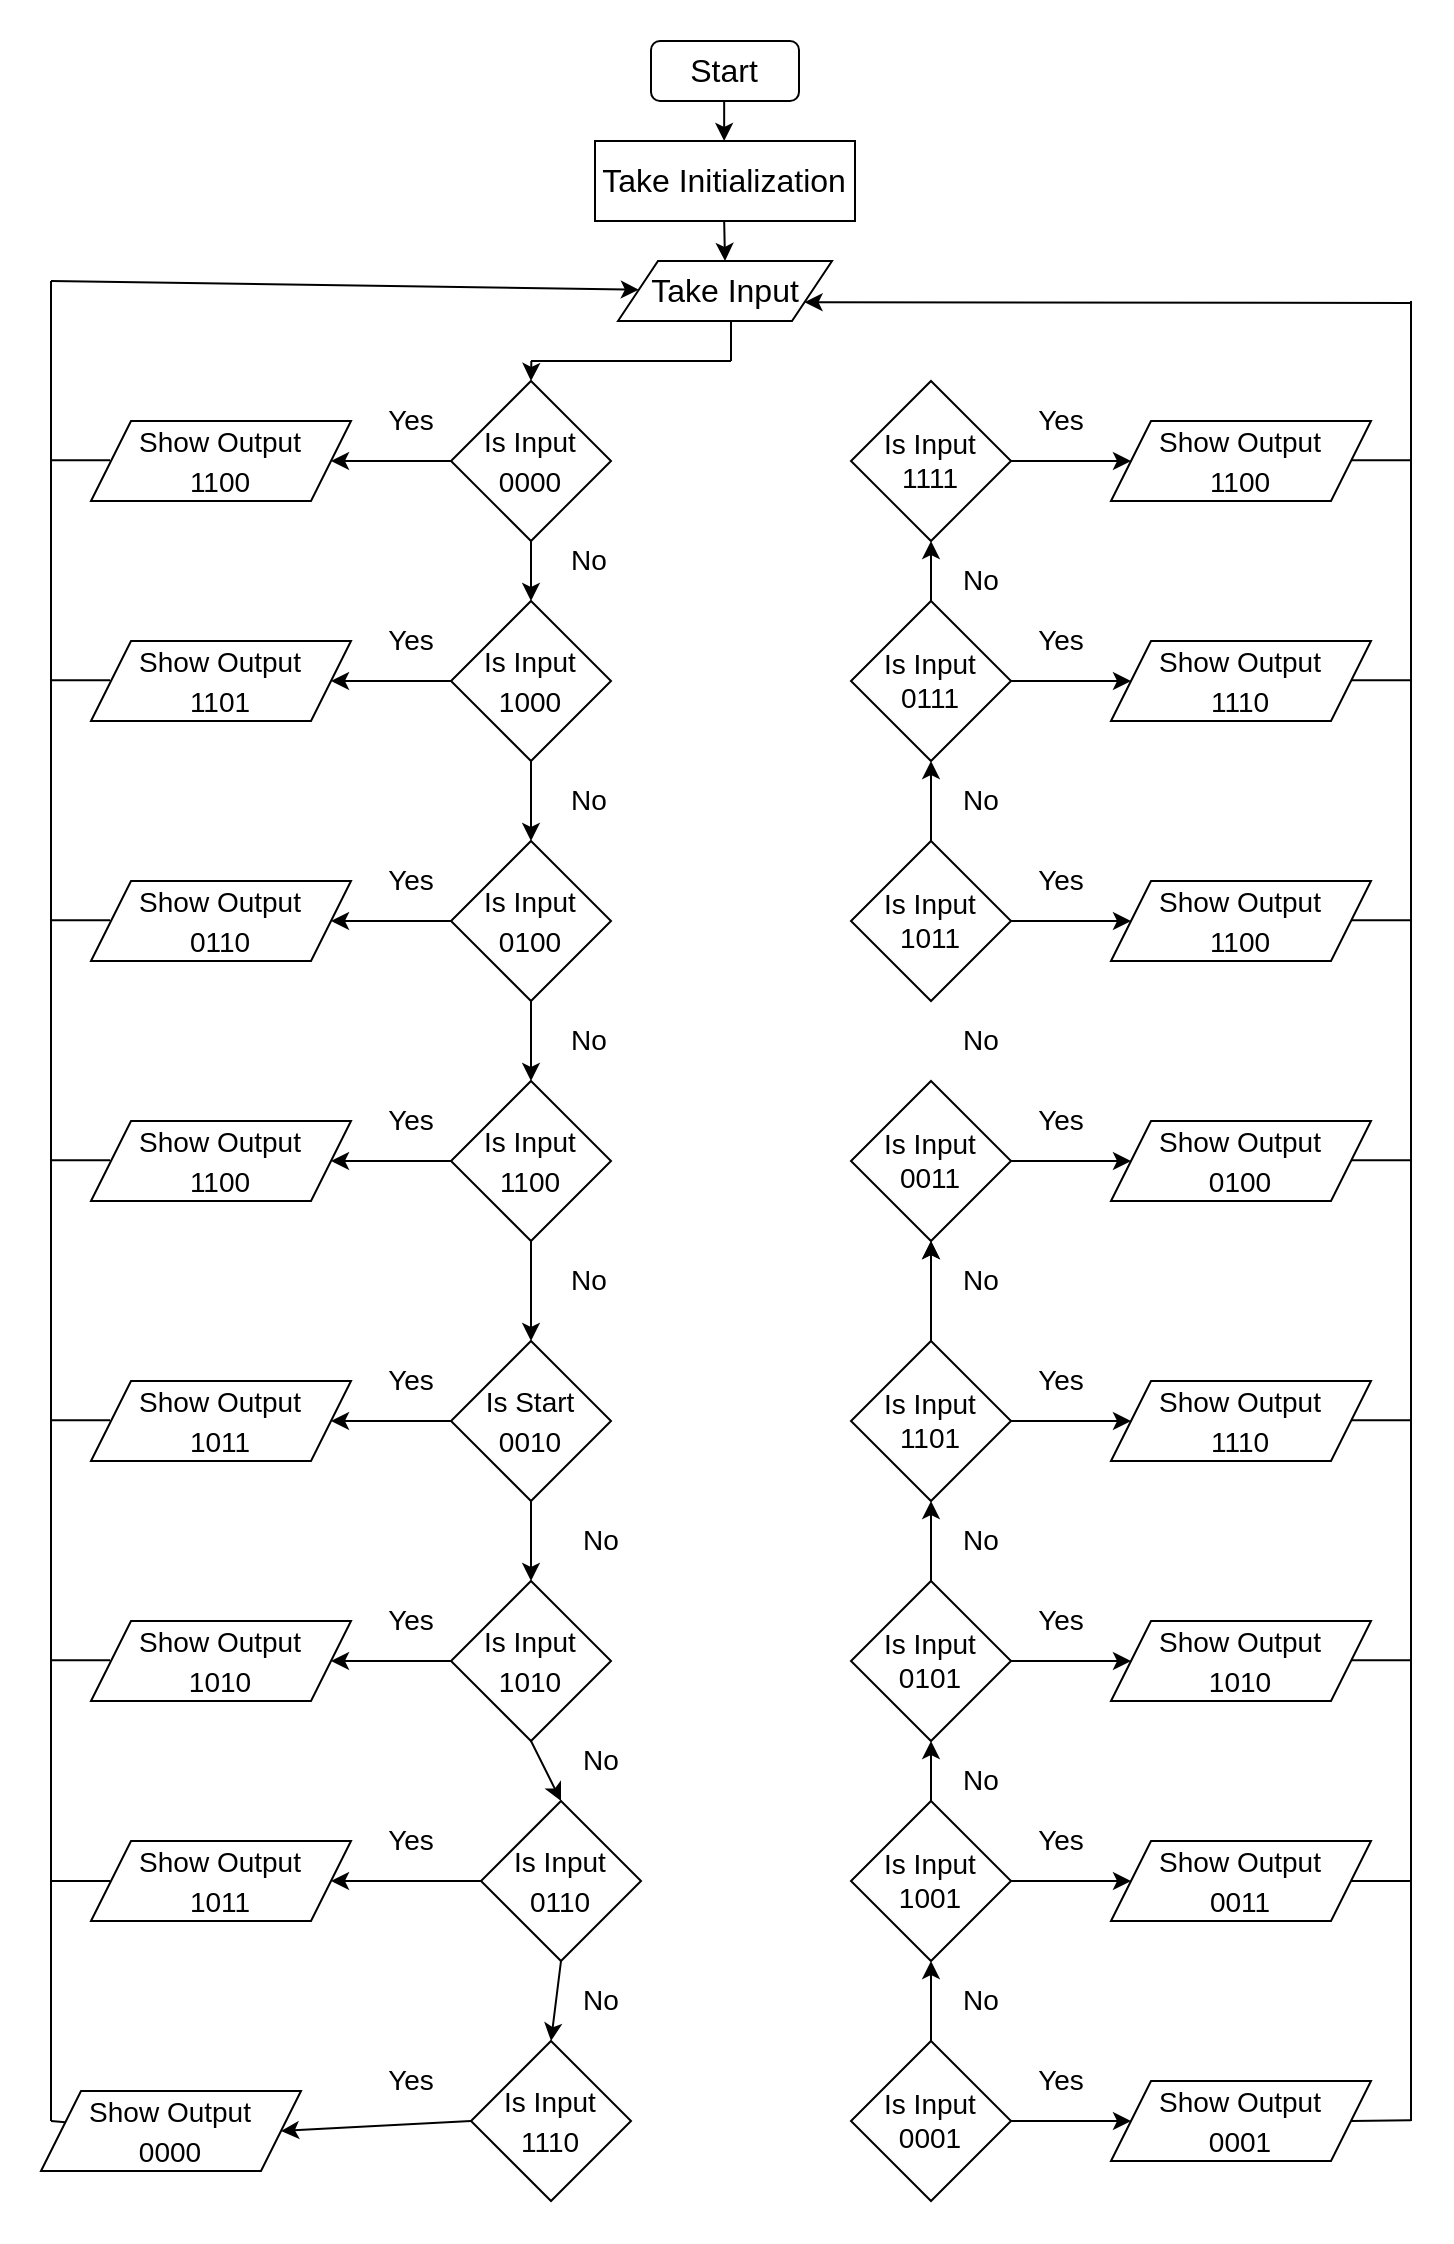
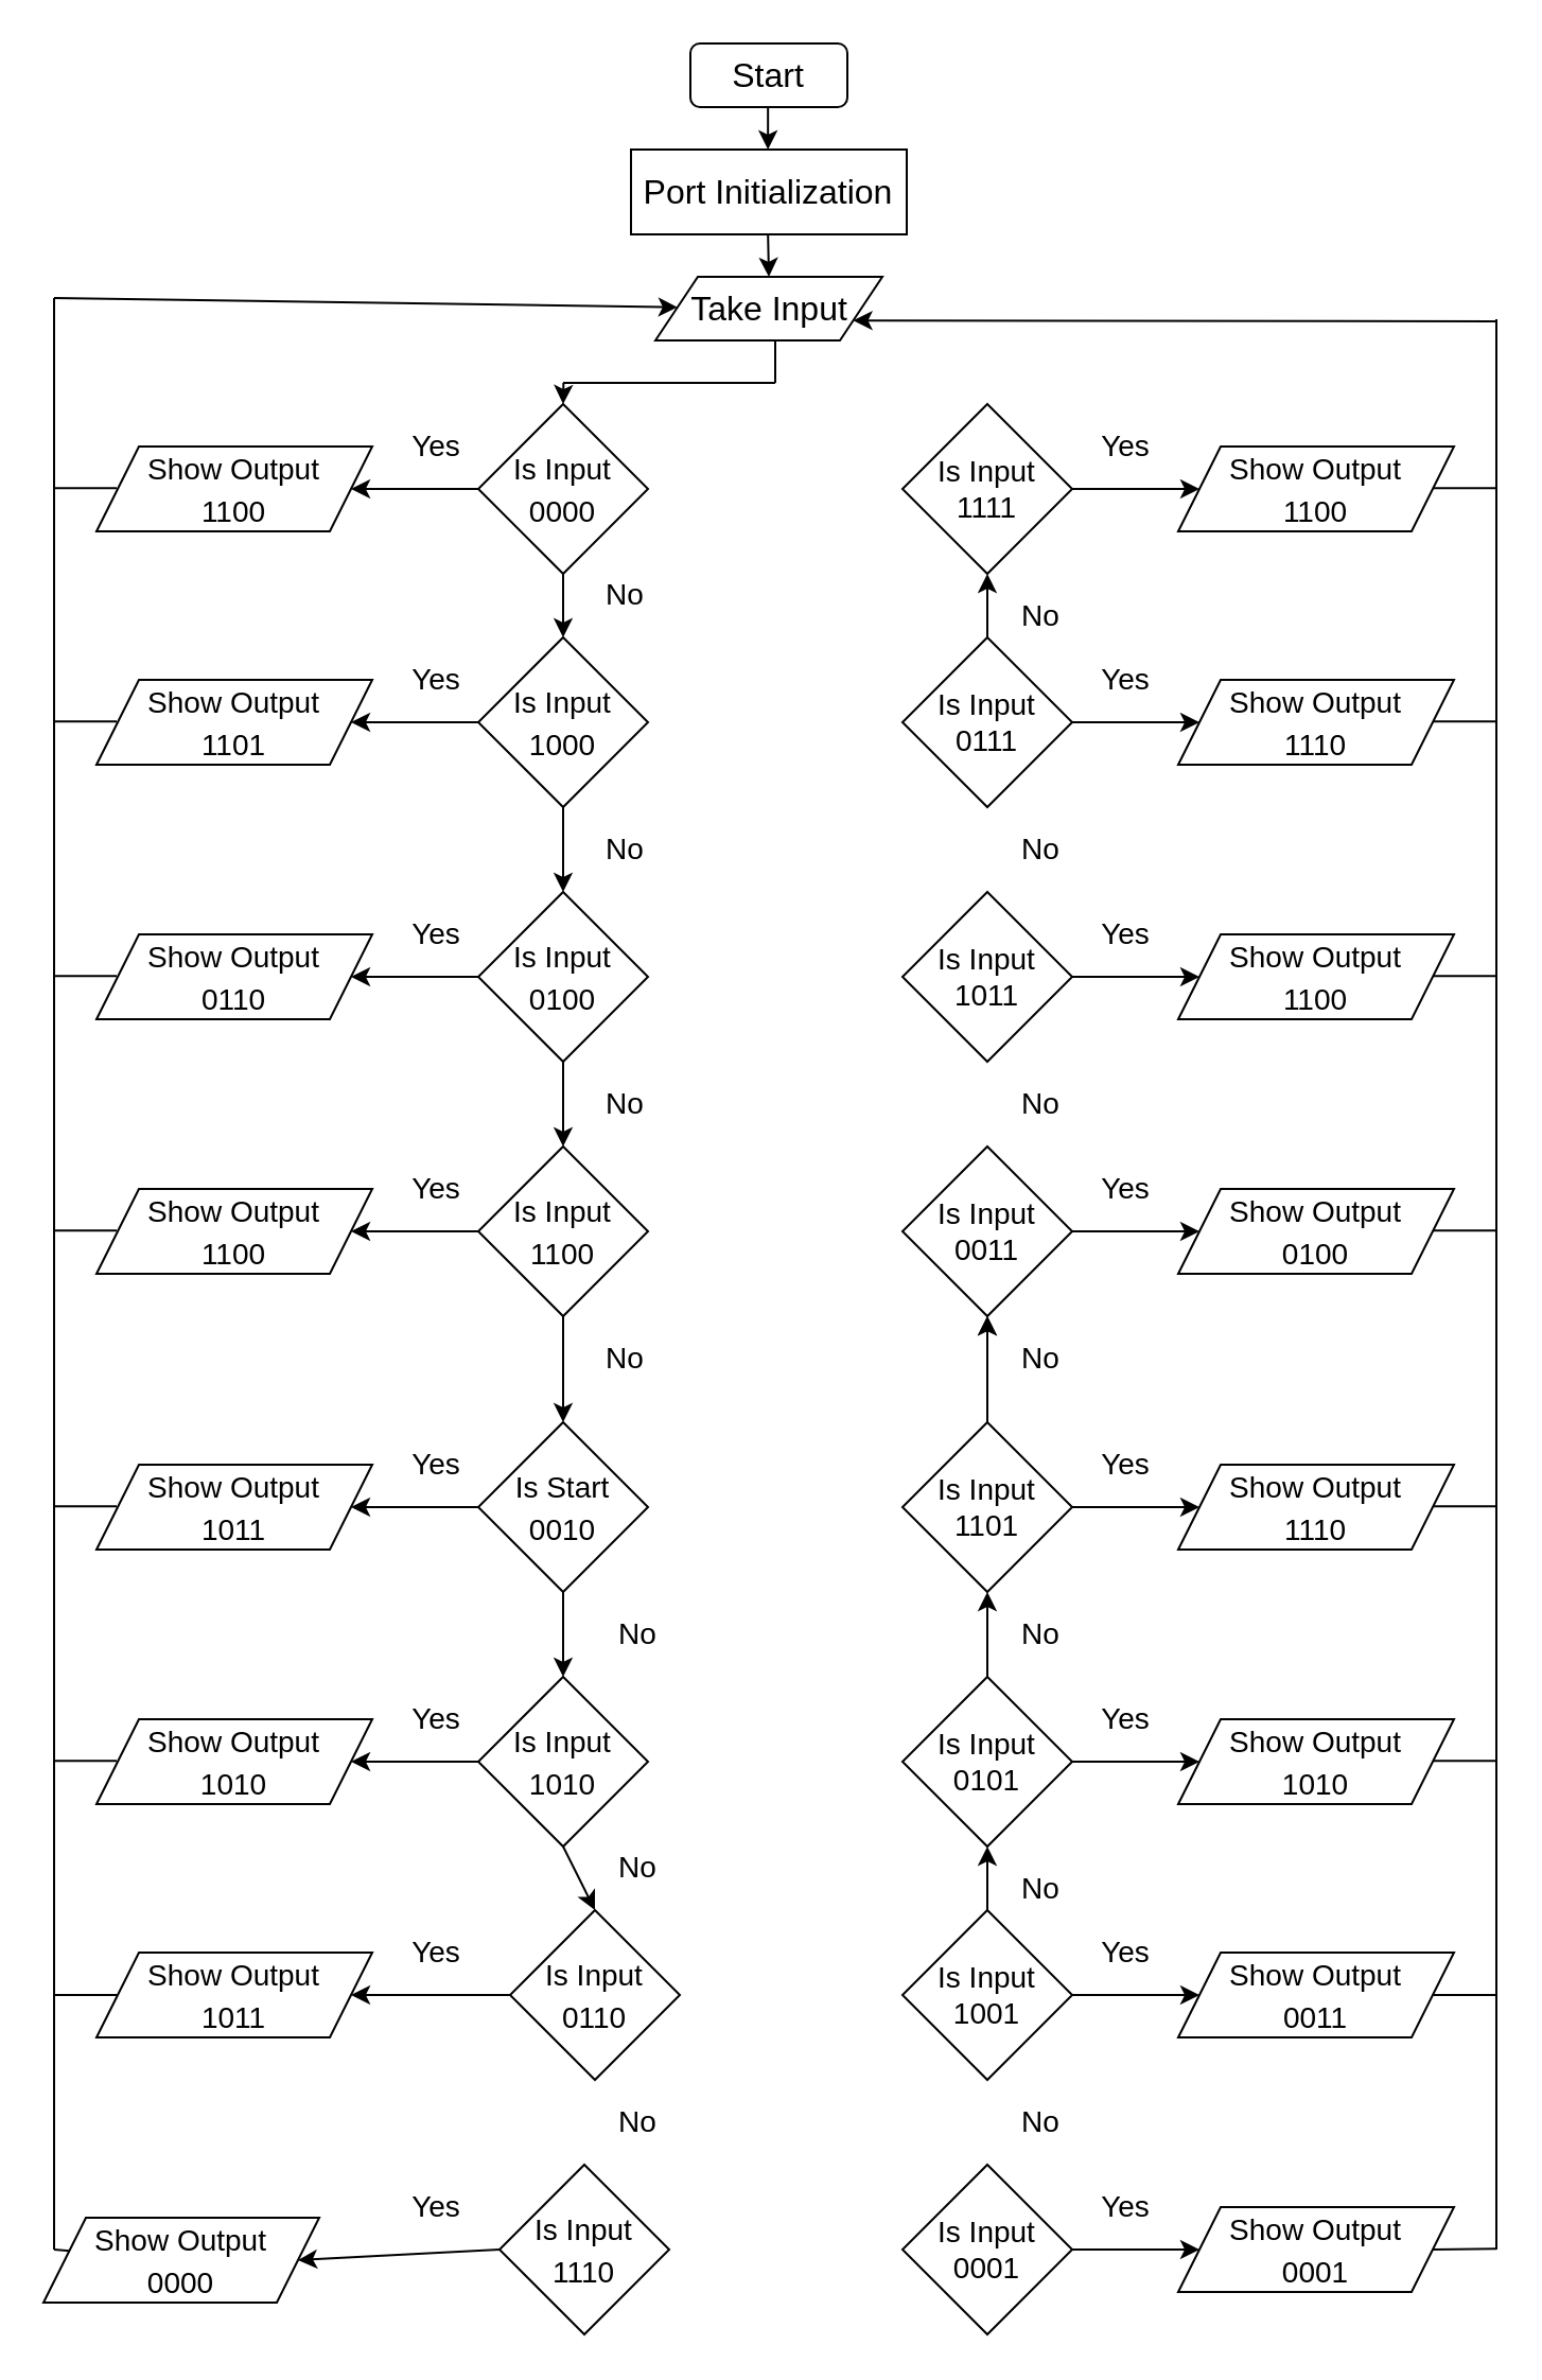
- <mxCell id="3" value="&lt;font style=&quot;font-size: 16px&quot;&gt;Take Initialization&lt;/font&gt;" style="rounded=0;whiteSpace=wrap;html=1;fontSize=16;" parent="1" vertex="1"><mxGeometry x="297" y="70" width="130" height="40" as="geometry" /></mxCell>
+ <mxCell id="3" value="&lt;font style=&quot;font-size: 16px&quot;&gt;Port Initialization&lt;/font&gt;" style="rounded=0;whiteSpace=wrap;html=1;fontSize=16;" parent="1" vertex="1"><mxGeometry x="297" y="70" width="130" height="40" as="geometry" /></mxCell>
- <mxCell id="71" value="" style="endArrow=classic;html=1;rounded=0;fontSize=14;entryX=0.5;entryY=1;entryDx=0;entryDy=0;exitX=0.5;exitY=0;exitDx=0;exitDy=0;" parent="1" source="74" target="68" edge="1"><mxGeometry width="50" height="50" relative="1" as="geometry"><mxPoint x="465" y="410" as="sourcePoint" /><mxPoint x="375" y="470" as="targetPoint" /></mxGeometry></mxCell>
- <mxCell id="43" value="" style="endArrow=classic;html=1;rounded=0;fontSize=14;entryX=0.5;entryY=0;entryDx=0;entryDy=0;exitX=0.5;exitY=1;exitDx=0;exitDy=0;" parent="1" source="35" target="38" edge="1"><mxGeometry width="50" height="50" relative="1" as="geometry"><mxPoint x="215" y="1040" as="sourcePoint" /><mxPoint x="265" y="990" as="targetPoint" /></mxGeometry></mxCell>
- <mxCell id="101" value="" style="endArrow=classic;html=1;rounded=0;fontSize=14;entryX=0.5;entryY=1;entryDx=0;entryDy=0;exitX=0.5;exitY=0;exitDx=0;exitDy=0;" parent="1" source="103" target="98" edge="1"><mxGeometry width="50" height="50" relative="1" as="geometry"><mxPoint x="465" y="1010" as="sourcePoint" /><mxPoint x="375" y="1070" as="targetPoint" /></mxGeometry></mxCell>
